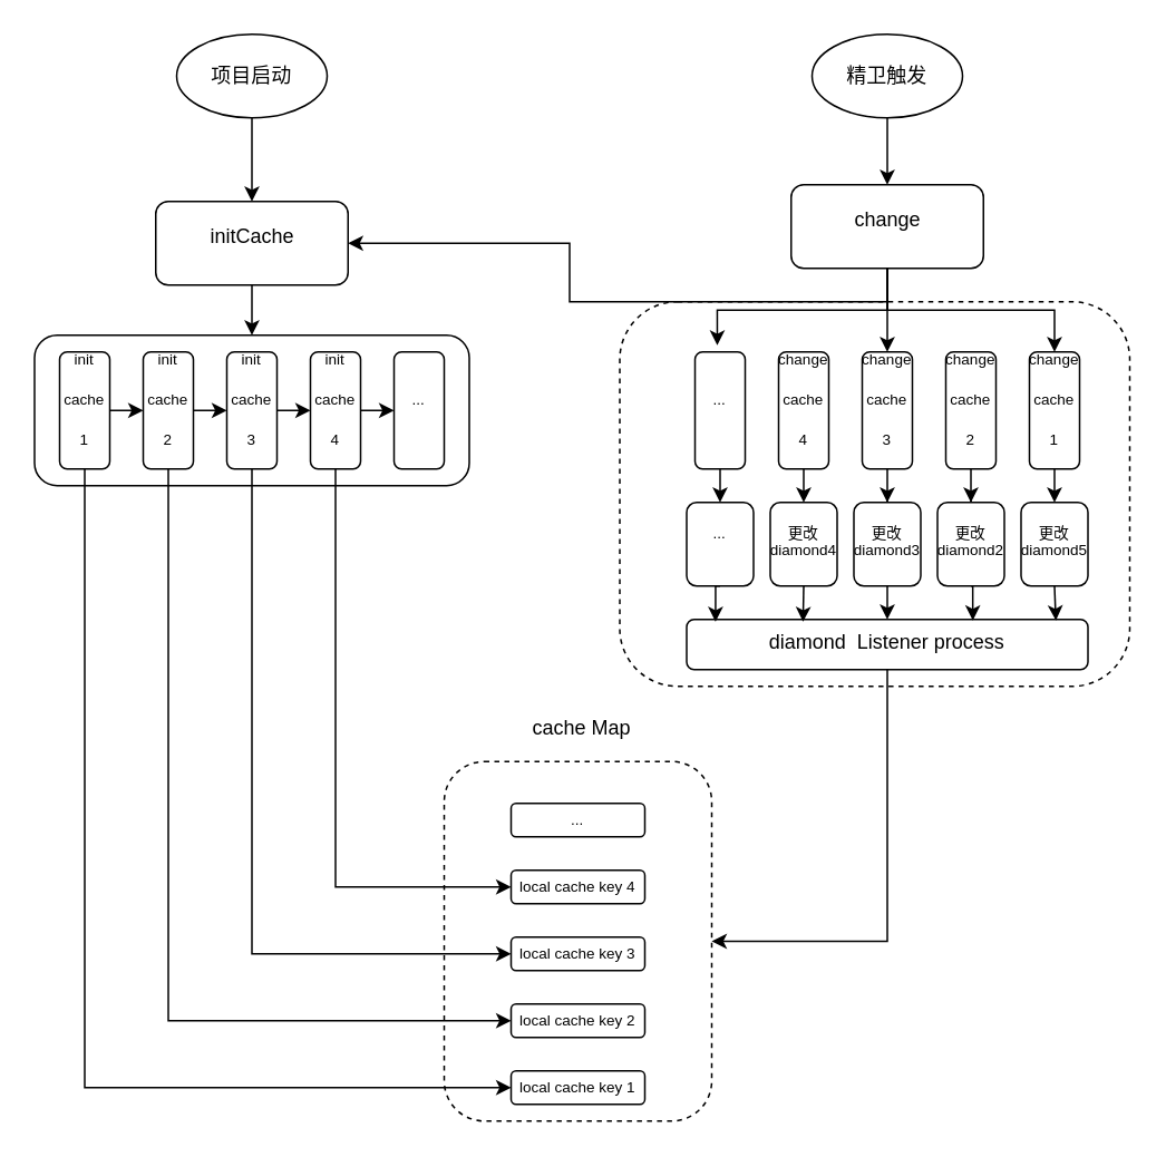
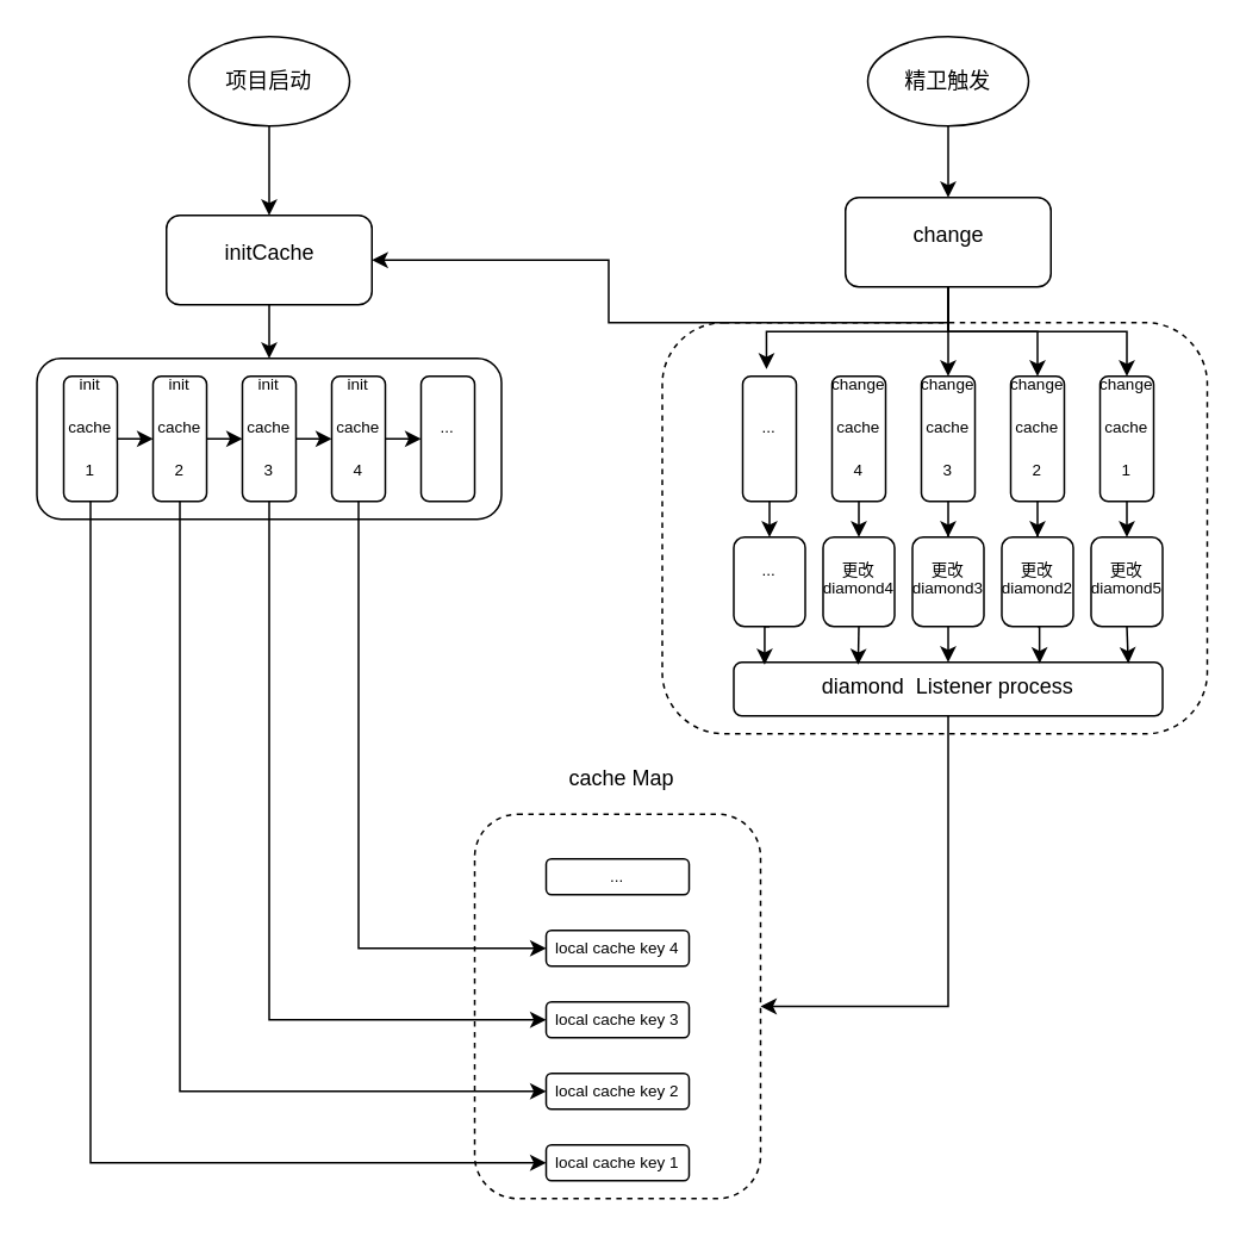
+ <mxCell id="26" style="edgeStyle=orthogonalEdgeStyle;rounded=0;orthogonalLoop=1;jettySize=auto;html=1;exitX=0.5;exitY=1;exitDx=0;exitDy=0;entryX=0.5;entryY=0;entryDx=0;entryDy=0;" parent="1" source="28" target="34" edge="1"><mxGeometry relative="1" as="geometry" /></mxCell>
